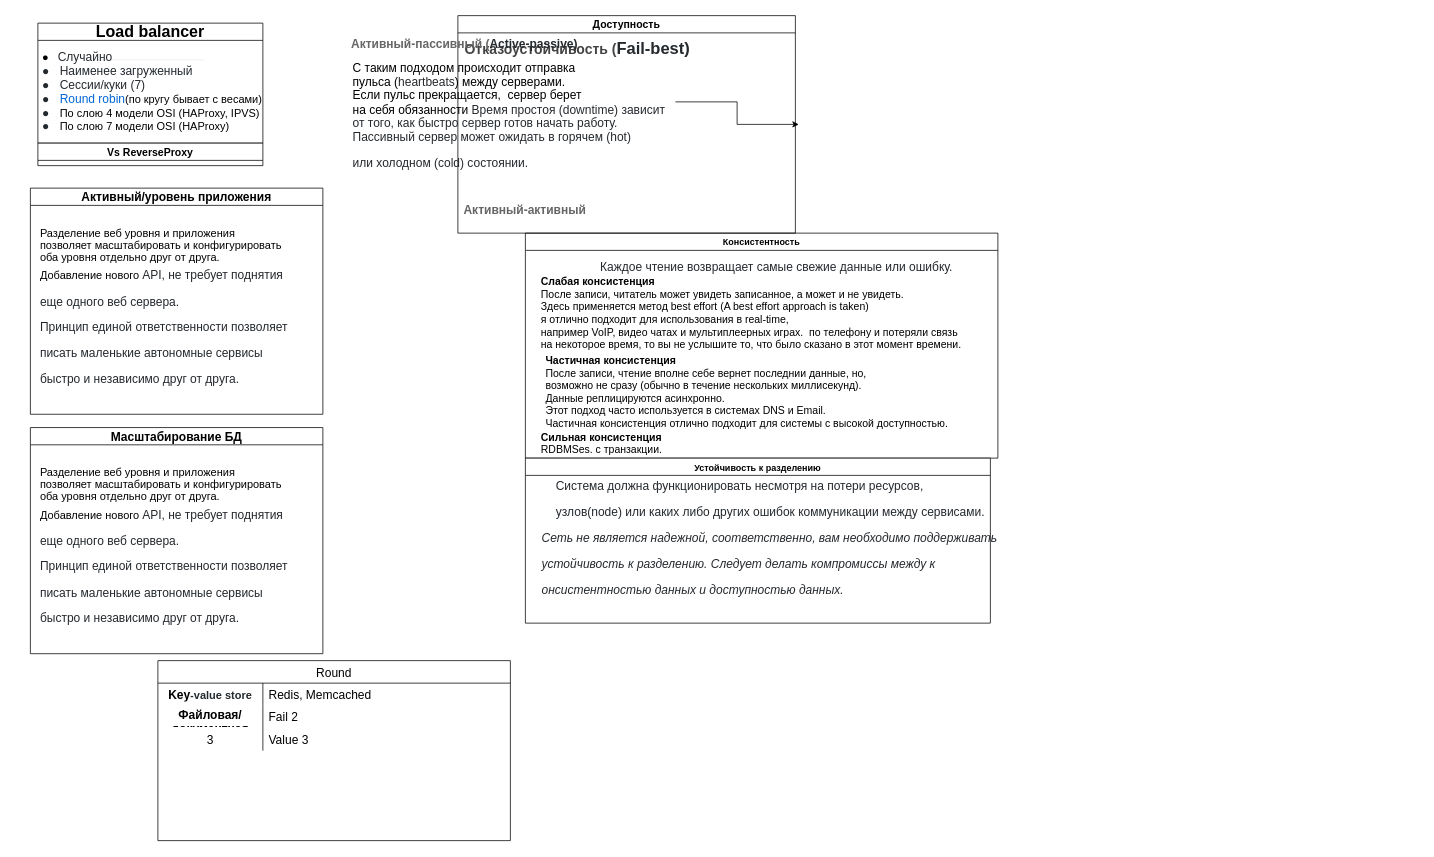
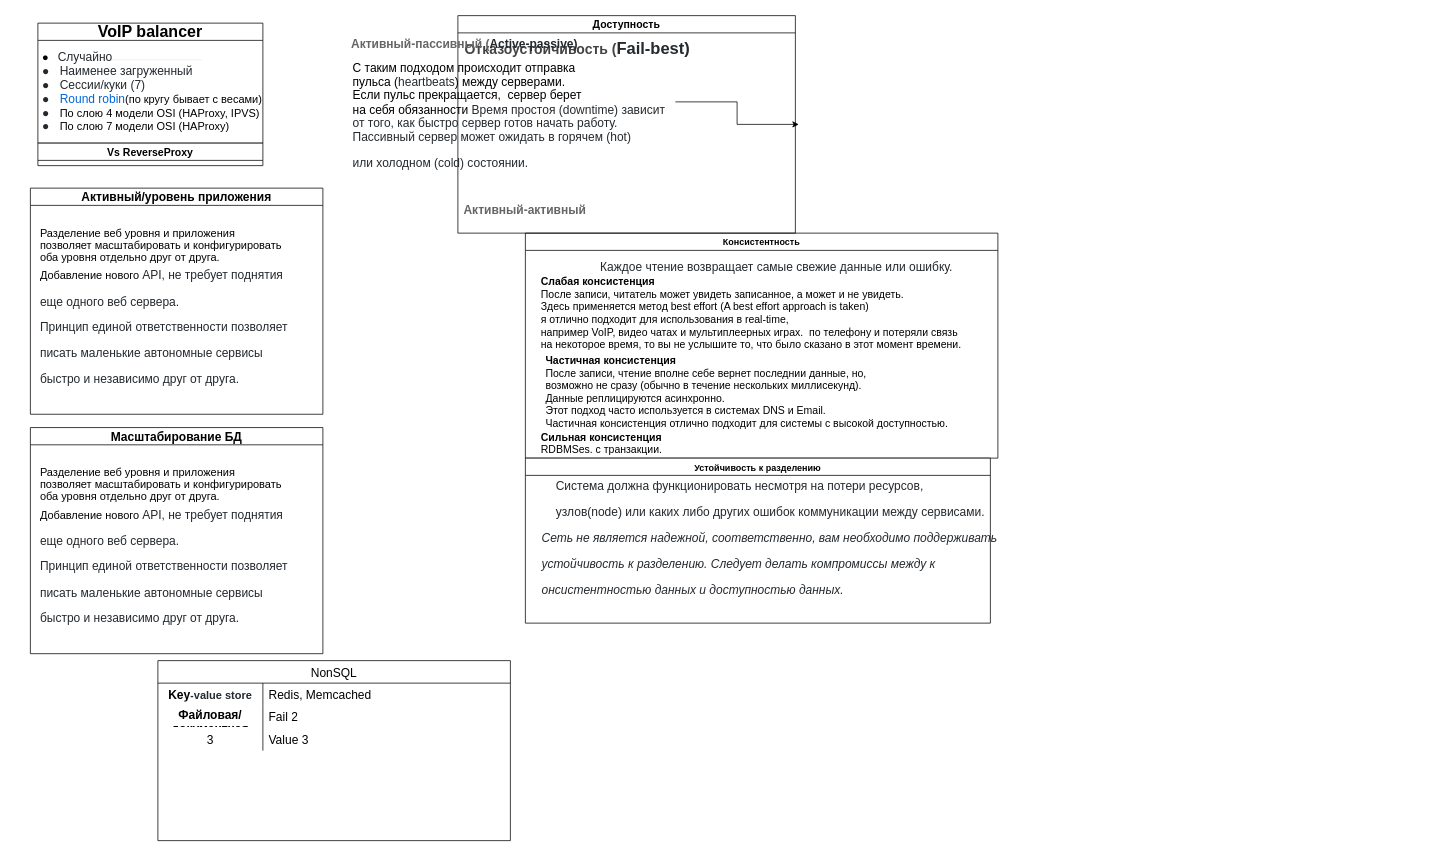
- <mxCell id="17" value="&lt;div style=&quot;font-size: medium; font-weight: 400; text-align: start; border-top: none; border-right: none; border-left: none; border-image: initial; border-bottom: 1pt solid rgb(234, 236, 239); padding: 0cm 0cm 5pt;&quot;&gt;&lt;h2 style=&quot;margin: 18pt 0cm 12pt; line-height: 26.667px; break-after: auto; font-size: 16pt; font-family: Arial, sans-serif; font-weight: normal; border: none; padding: 0cm;&quot;&gt;&lt;b&gt;Load balancer&lt;/b&gt;&lt;/h2&gt;&lt;/div&gt;" style="swimlane;whiteSpace=wrap;html=1;fontSize=14;" vertex="1" parent="1"><mxGeometry x="50" y="30" width="300" height="160" as="geometry" /></mxCell>
+ <mxCell id="17" value="&lt;div style=&quot;font-size: medium; font-weight: 400; text-align: start; border-top: none; border-right: none; border-left: none; border-image: initial; border-bottom: 1pt solid rgb(234, 236, 239); padding: 0cm 0cm 5pt;&quot;&gt;&lt;h2 style=&quot;margin: 18pt 0cm 12pt; line-height: 26.667px; break-after: auto; font-size: 16pt; font-family: Arial, sans-serif; font-weight: normal; border: none; padding: 0cm;&quot;&gt;&lt;b&gt;VoIP balancer&lt;/b&gt;&lt;/h2&gt;&lt;/div&gt;" style="swimlane;whiteSpace=wrap;html=1;fontSize=14;" vertex="1" parent="1"><mxGeometry x="50" y="30" width="300" height="160" as="geometry" /></mxCell>
- <mxCell id="24" value="Round" style="shape=table;startSize=30;container=1;collapsible=0;childLayout=tableLayout;fixedRows=1;rowLines=0;fontStyle=0;strokeColor=default;fontSize=16;" vertex="1" parent="1"><mxGeometry x="210" y="880" width="470" height="240" as="geometry" /></mxCell>
+ <mxCell id="24" value="NonSQL" style="shape=table;startSize=30;container=1;collapsible=0;childLayout=tableLayout;fixedRows=1;rowLines=0;fontStyle=0;strokeColor=default;fontSize=16;" vertex="1" parent="1"><mxGeometry x="210" y="880" width="470" height="240" as="geometry" /></mxCell>
